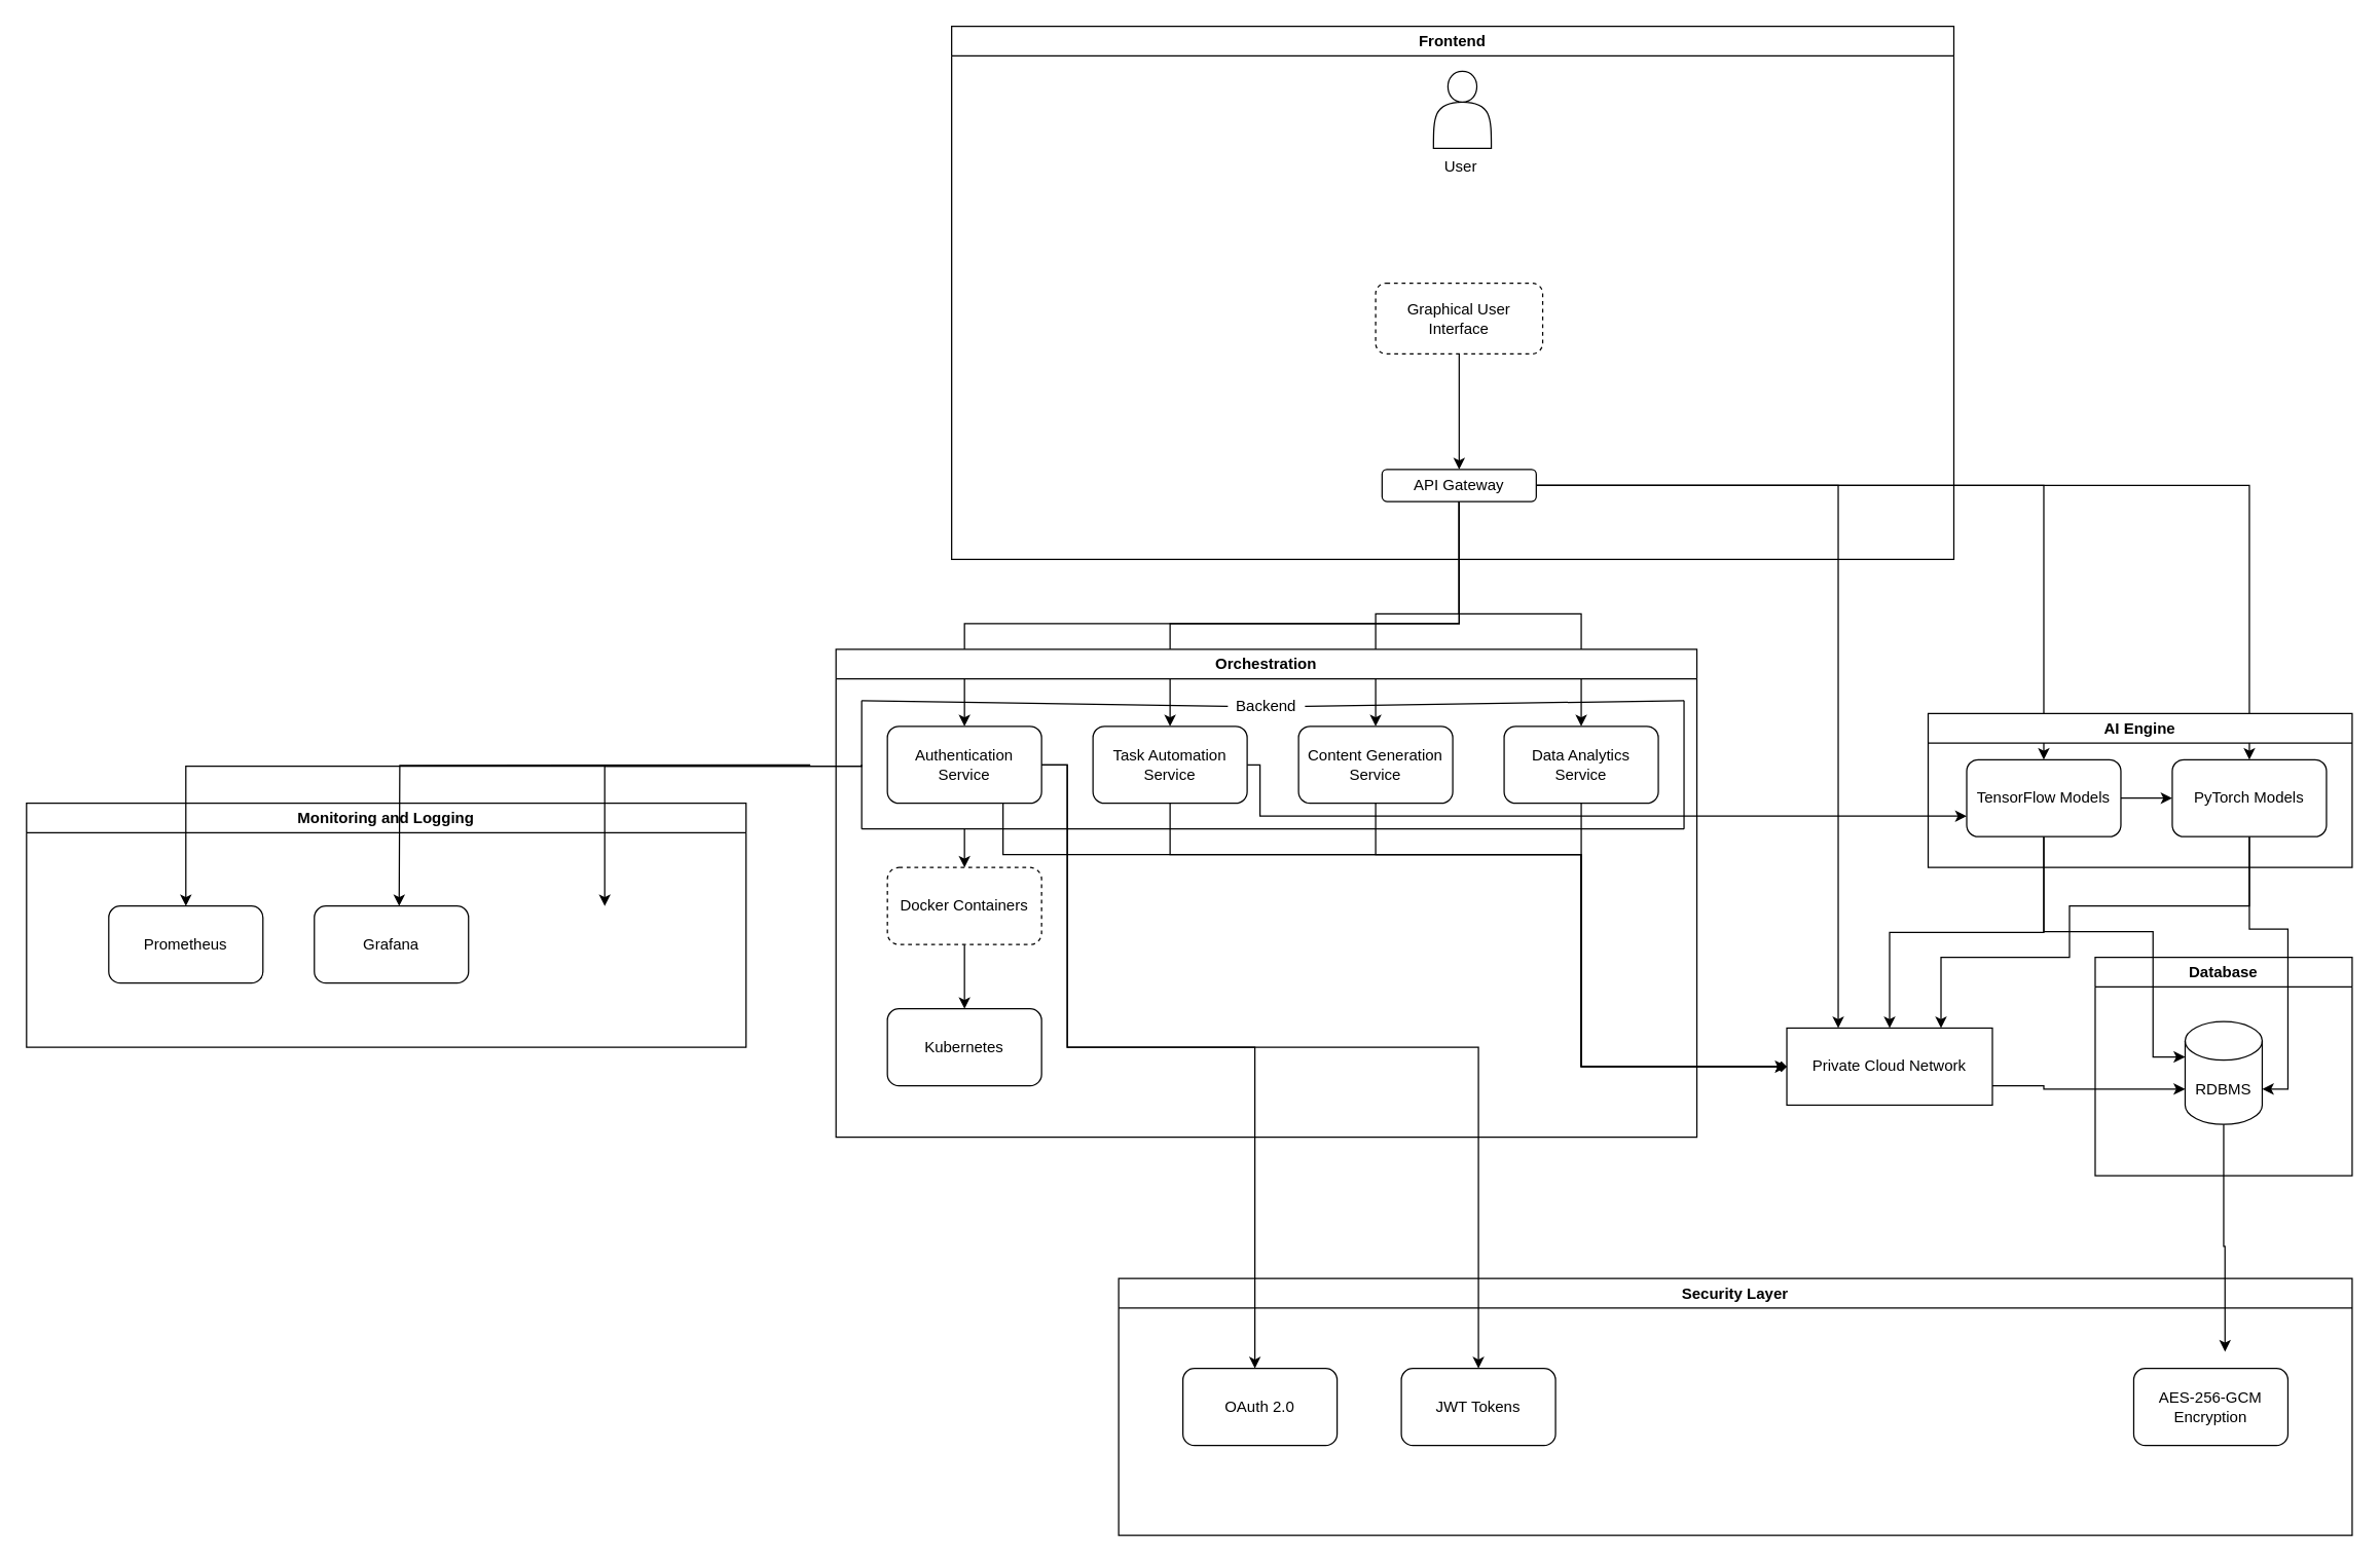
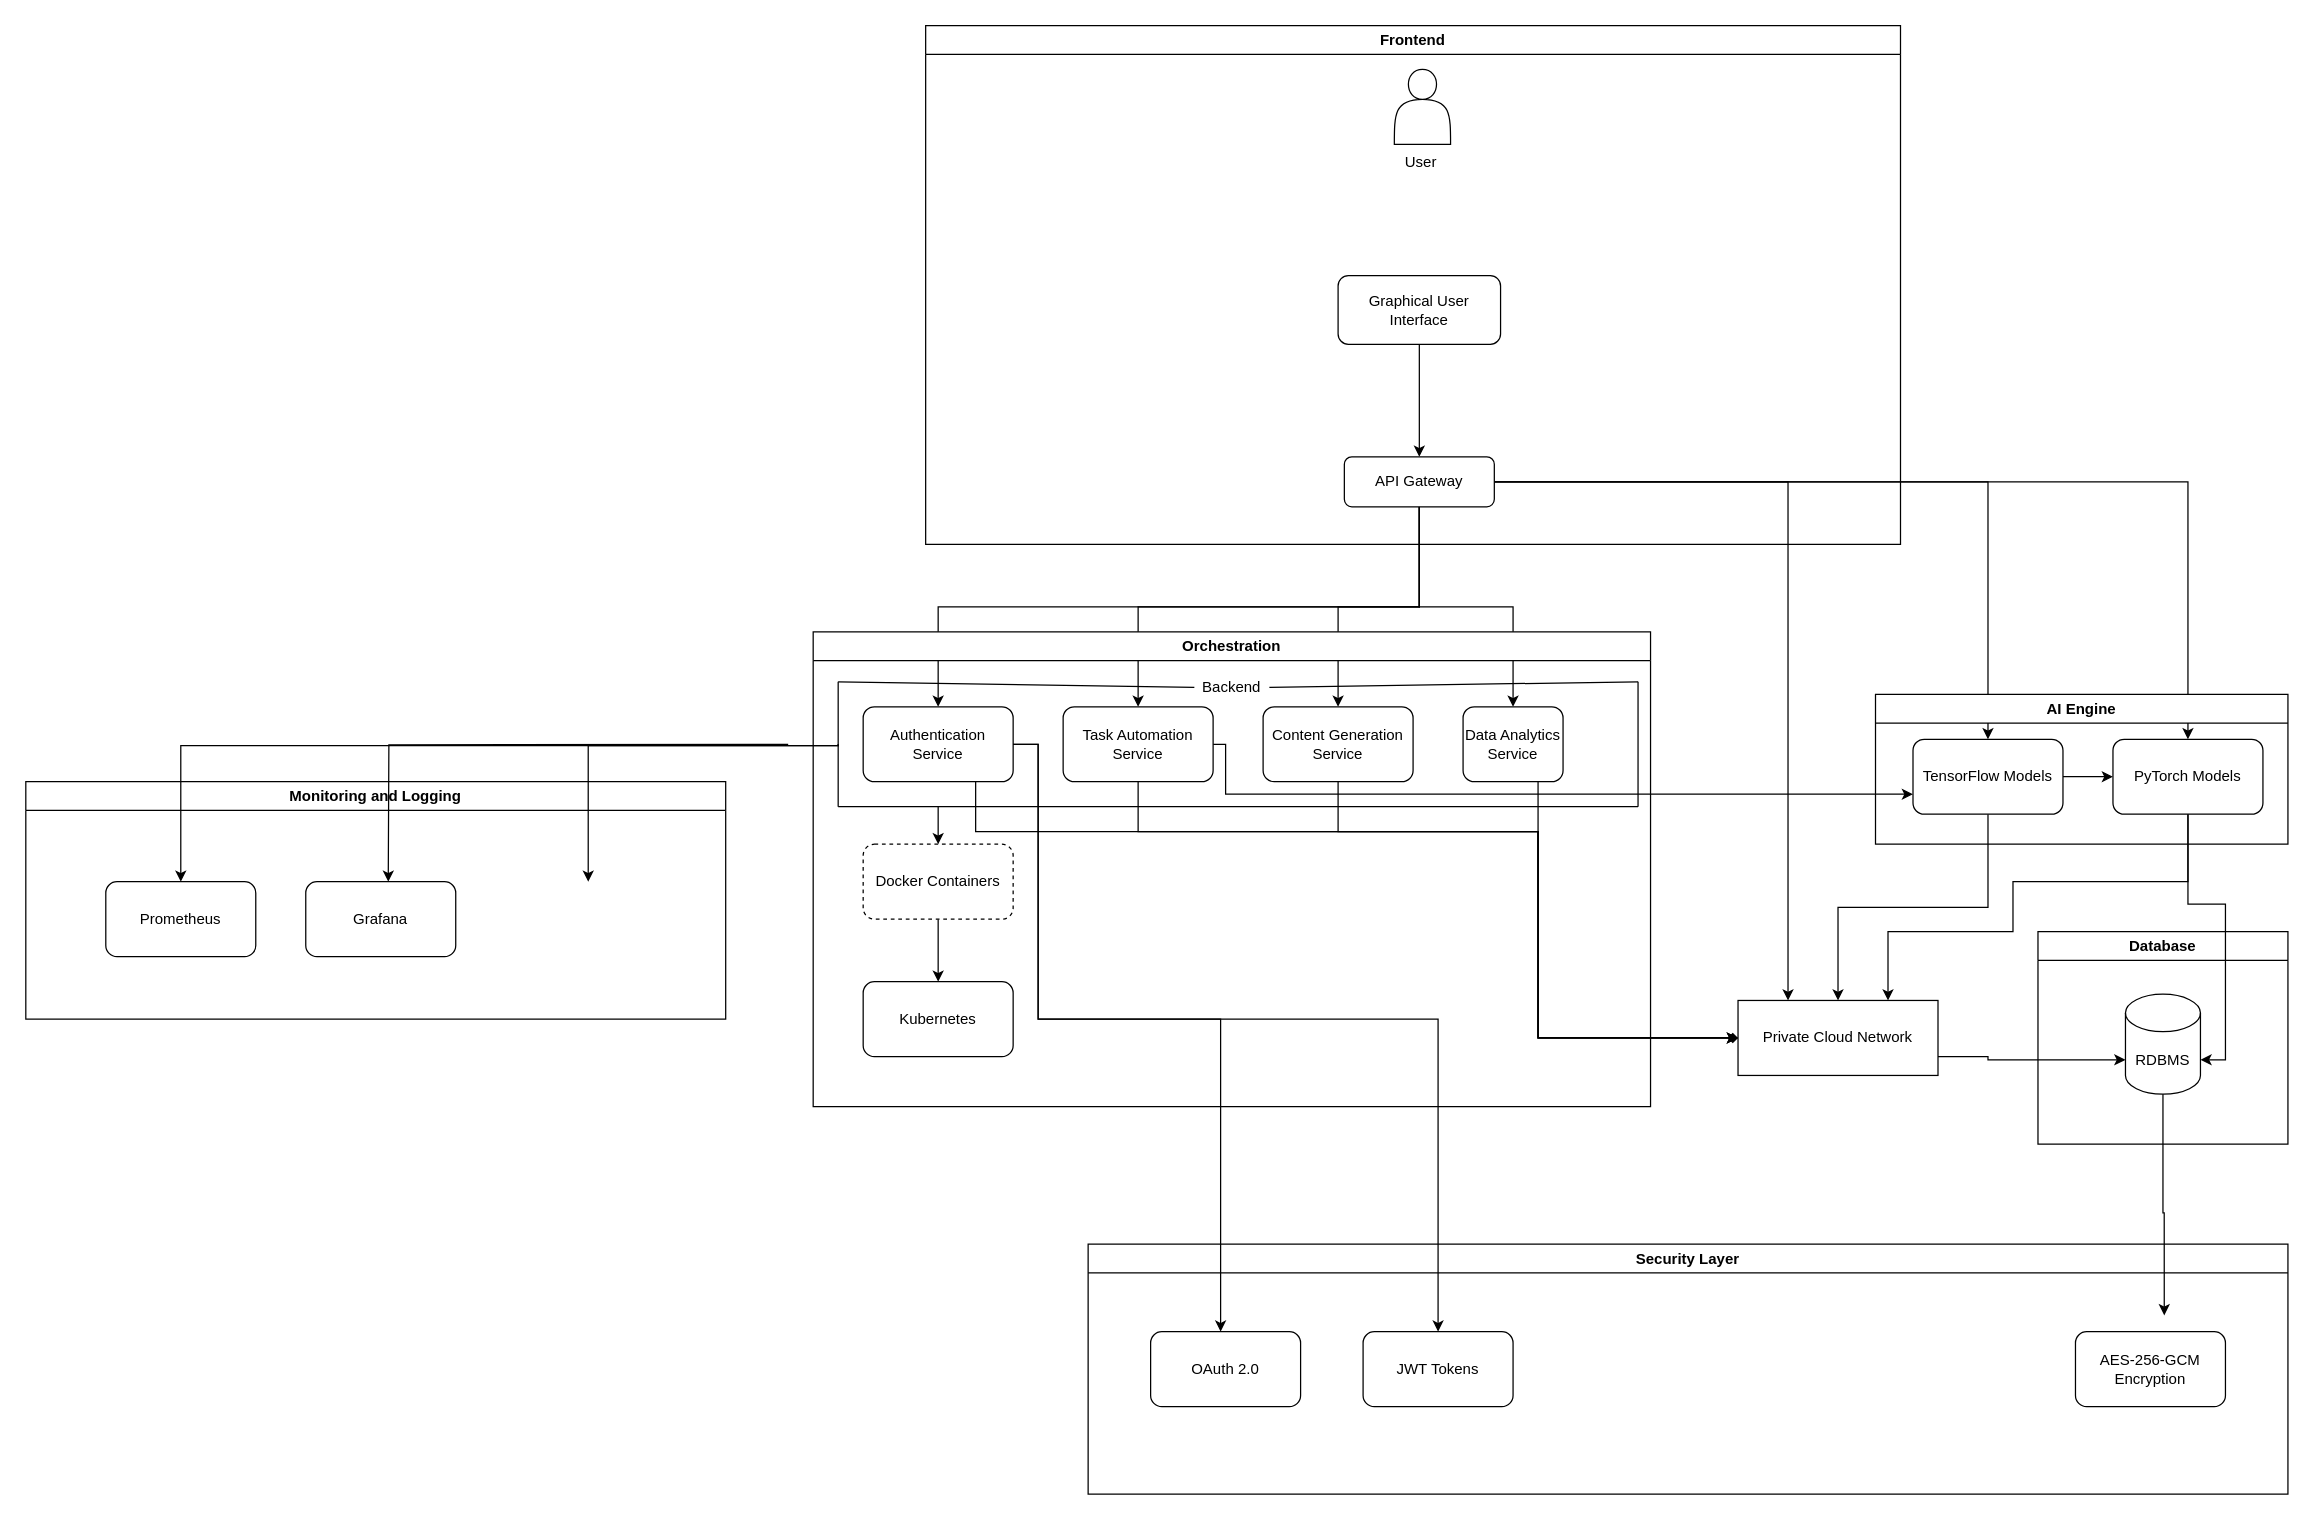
- <mxCell id="3" value="Graphical User Interface" style="rounded=1;whiteSpace=wrap;html=1;dashed=1;" parent="1" vertex="1"><mxGeometry x="1070" y="220" width="130" height="55" as="geometry" /></mxCell>
+ <mxCell id="3" value="Graphical User Interface" style="rounded=1;whiteSpace=wrap;html=1;" parent="1" vertex="1"><mxGeometry x="1070" y="220" width="130" height="55" as="geometry" /></mxCell>
- <mxCell id="12" value="API Gateway" style="rounded=1;whiteSpace=wrap;html=1;" parent="1" vertex="1"><mxGeometry x="1075" y="365" width="120" height="25" as="geometry" /></mxCell>
+ <mxCell id="12" value="API Gateway" style="rounded=1;whiteSpace=wrap;html=1;" parent="1" vertex="1"><mxGeometry x="1075" y="365" width="120" height="40" as="geometry" /></mxCell>
- <mxCell id="33" value="Data Analytics Service" style="rounded=1;whiteSpace=wrap;html=1;" parent="31" vertex="1"><mxGeometry x="520" y="60" width="120" height="60" as="geometry" /></mxCell>
+ <mxCell id="33" value="Data Analytics Service" style="rounded=1;whiteSpace=wrap;html=1;" parent="31" vertex="1"><mxGeometry x="520" y="60" width="80" height="60" as="geometry" /></mxCell>
- <mxCell id="47" style="edgeStyle=orthogonalEdgeStyle;rounded=0;orthogonalLoop=1;jettySize=auto;html=1;entryX=0;entryY=0;entryDx=0;entryDy=27.5;entryPerimeter=0;" edge="1" parent="1" source="15" target="25"><mxGeometry relative="1" as="geometry"><Array as="points"><mxPoint x="1590" y="725" /><mxPoint x="1675" y="725" /><mxPoint x="1675" y="823" /></Array></mxGeometry></mxCell>
